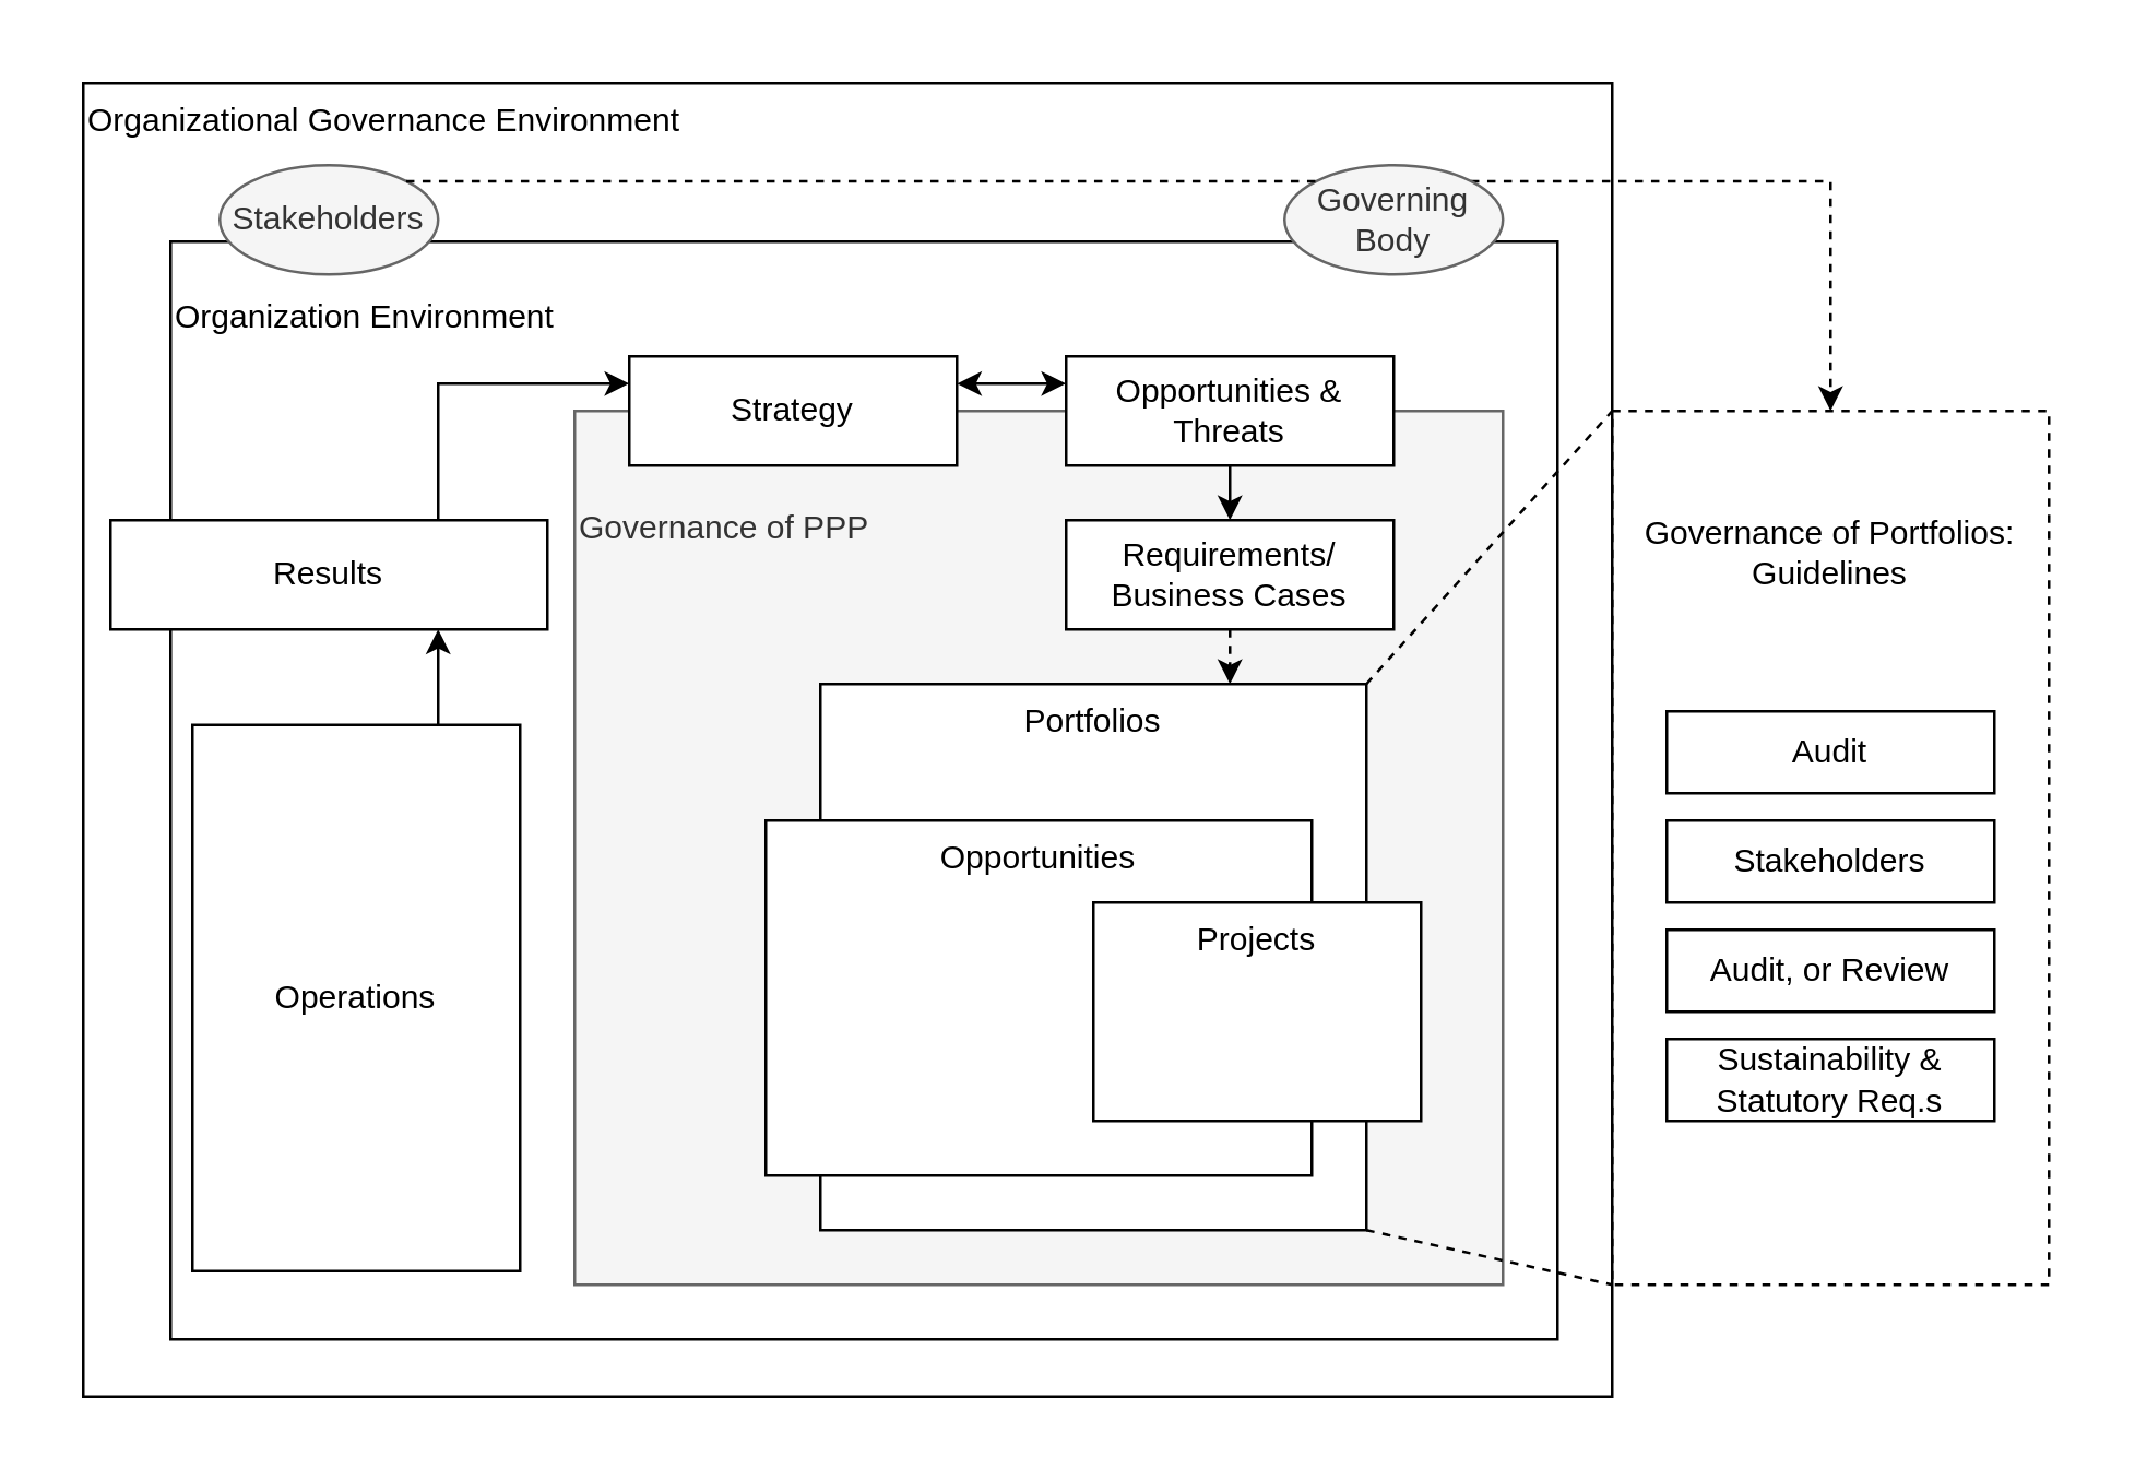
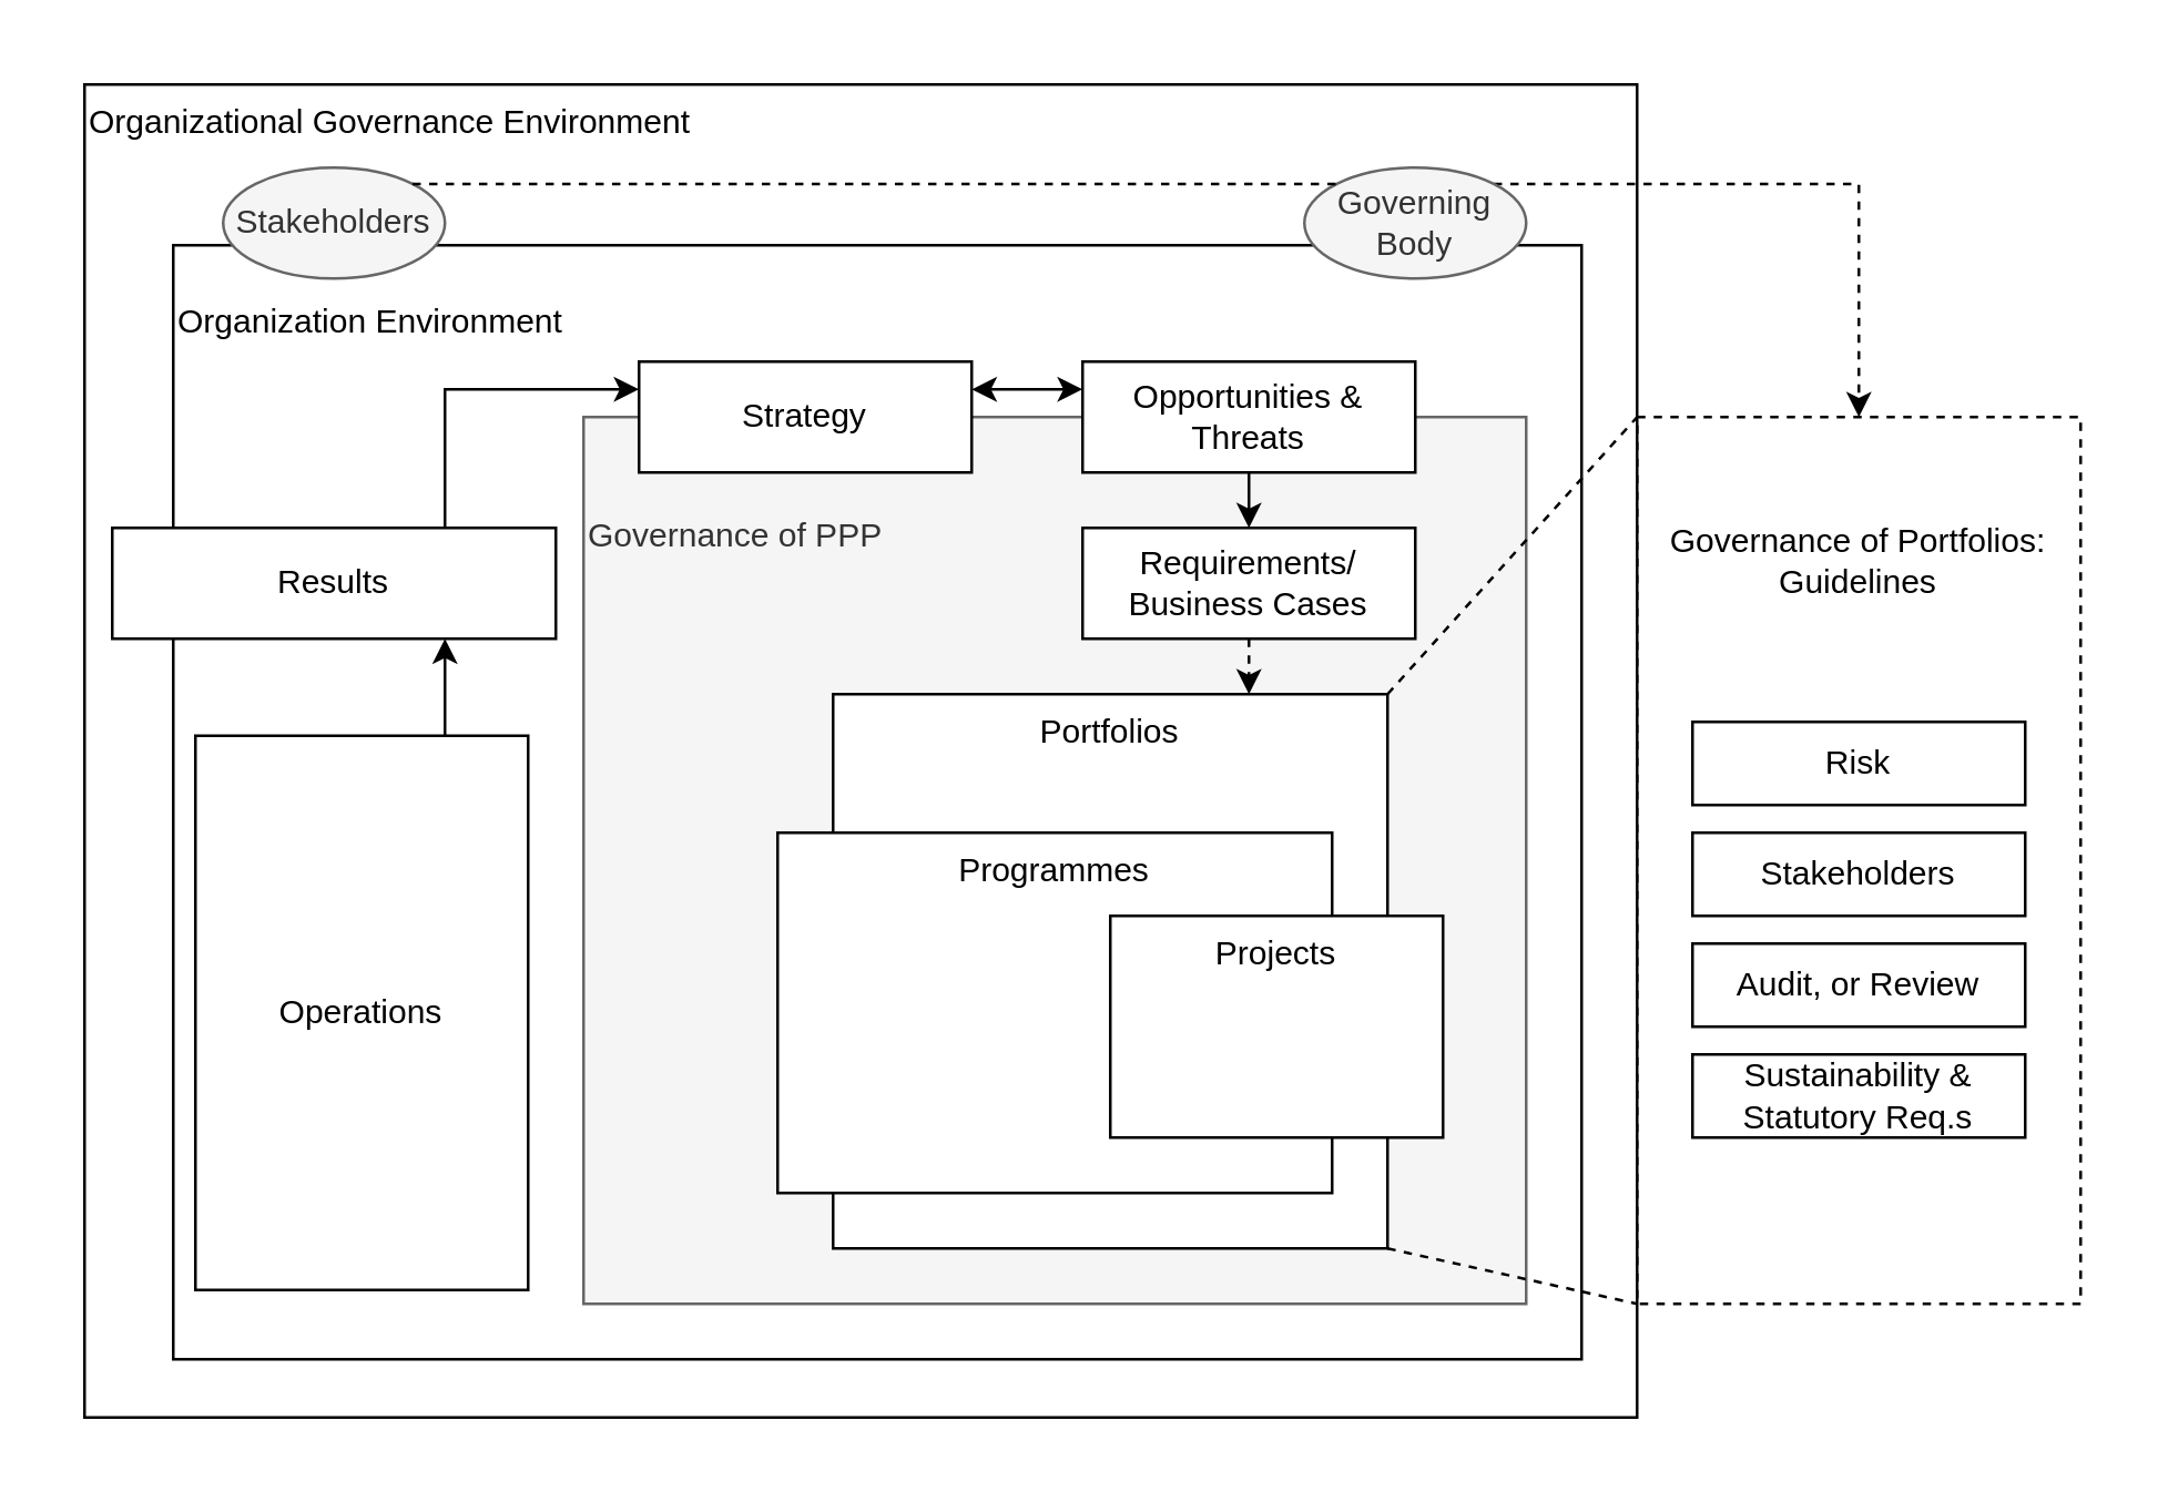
- <mxCell id="23" value="Audit" style="rounded=0;whiteSpace=wrap;html=1;verticalAlign=middle;" parent="1" vertex="1"><mxGeometry x="610" y="260" width="120" height="30" as="geometry" /></mxCell>
+ <mxCell id="23" value="Risk" style="rounded=0;whiteSpace=wrap;html=1;verticalAlign=middle;" parent="1" vertex="1"><mxGeometry x="610" y="260" width="120" height="30" as="geometry" /></mxCell>
- <mxCell id="7" value="Opportunities" style="rounded=0;whiteSpace=wrap;html=1;verticalAlign=top;align=center;" parent="1" vertex="1"><mxGeometry x="280" y="300" width="200" height="130" as="geometry" /></mxCell>
+ <mxCell id="7" value="Programmes" style="rounded=0;whiteSpace=wrap;html=1;verticalAlign=top;align=center;" parent="1" vertex="1"><mxGeometry x="280" y="300" width="200" height="130" as="geometry" /></mxCell>
